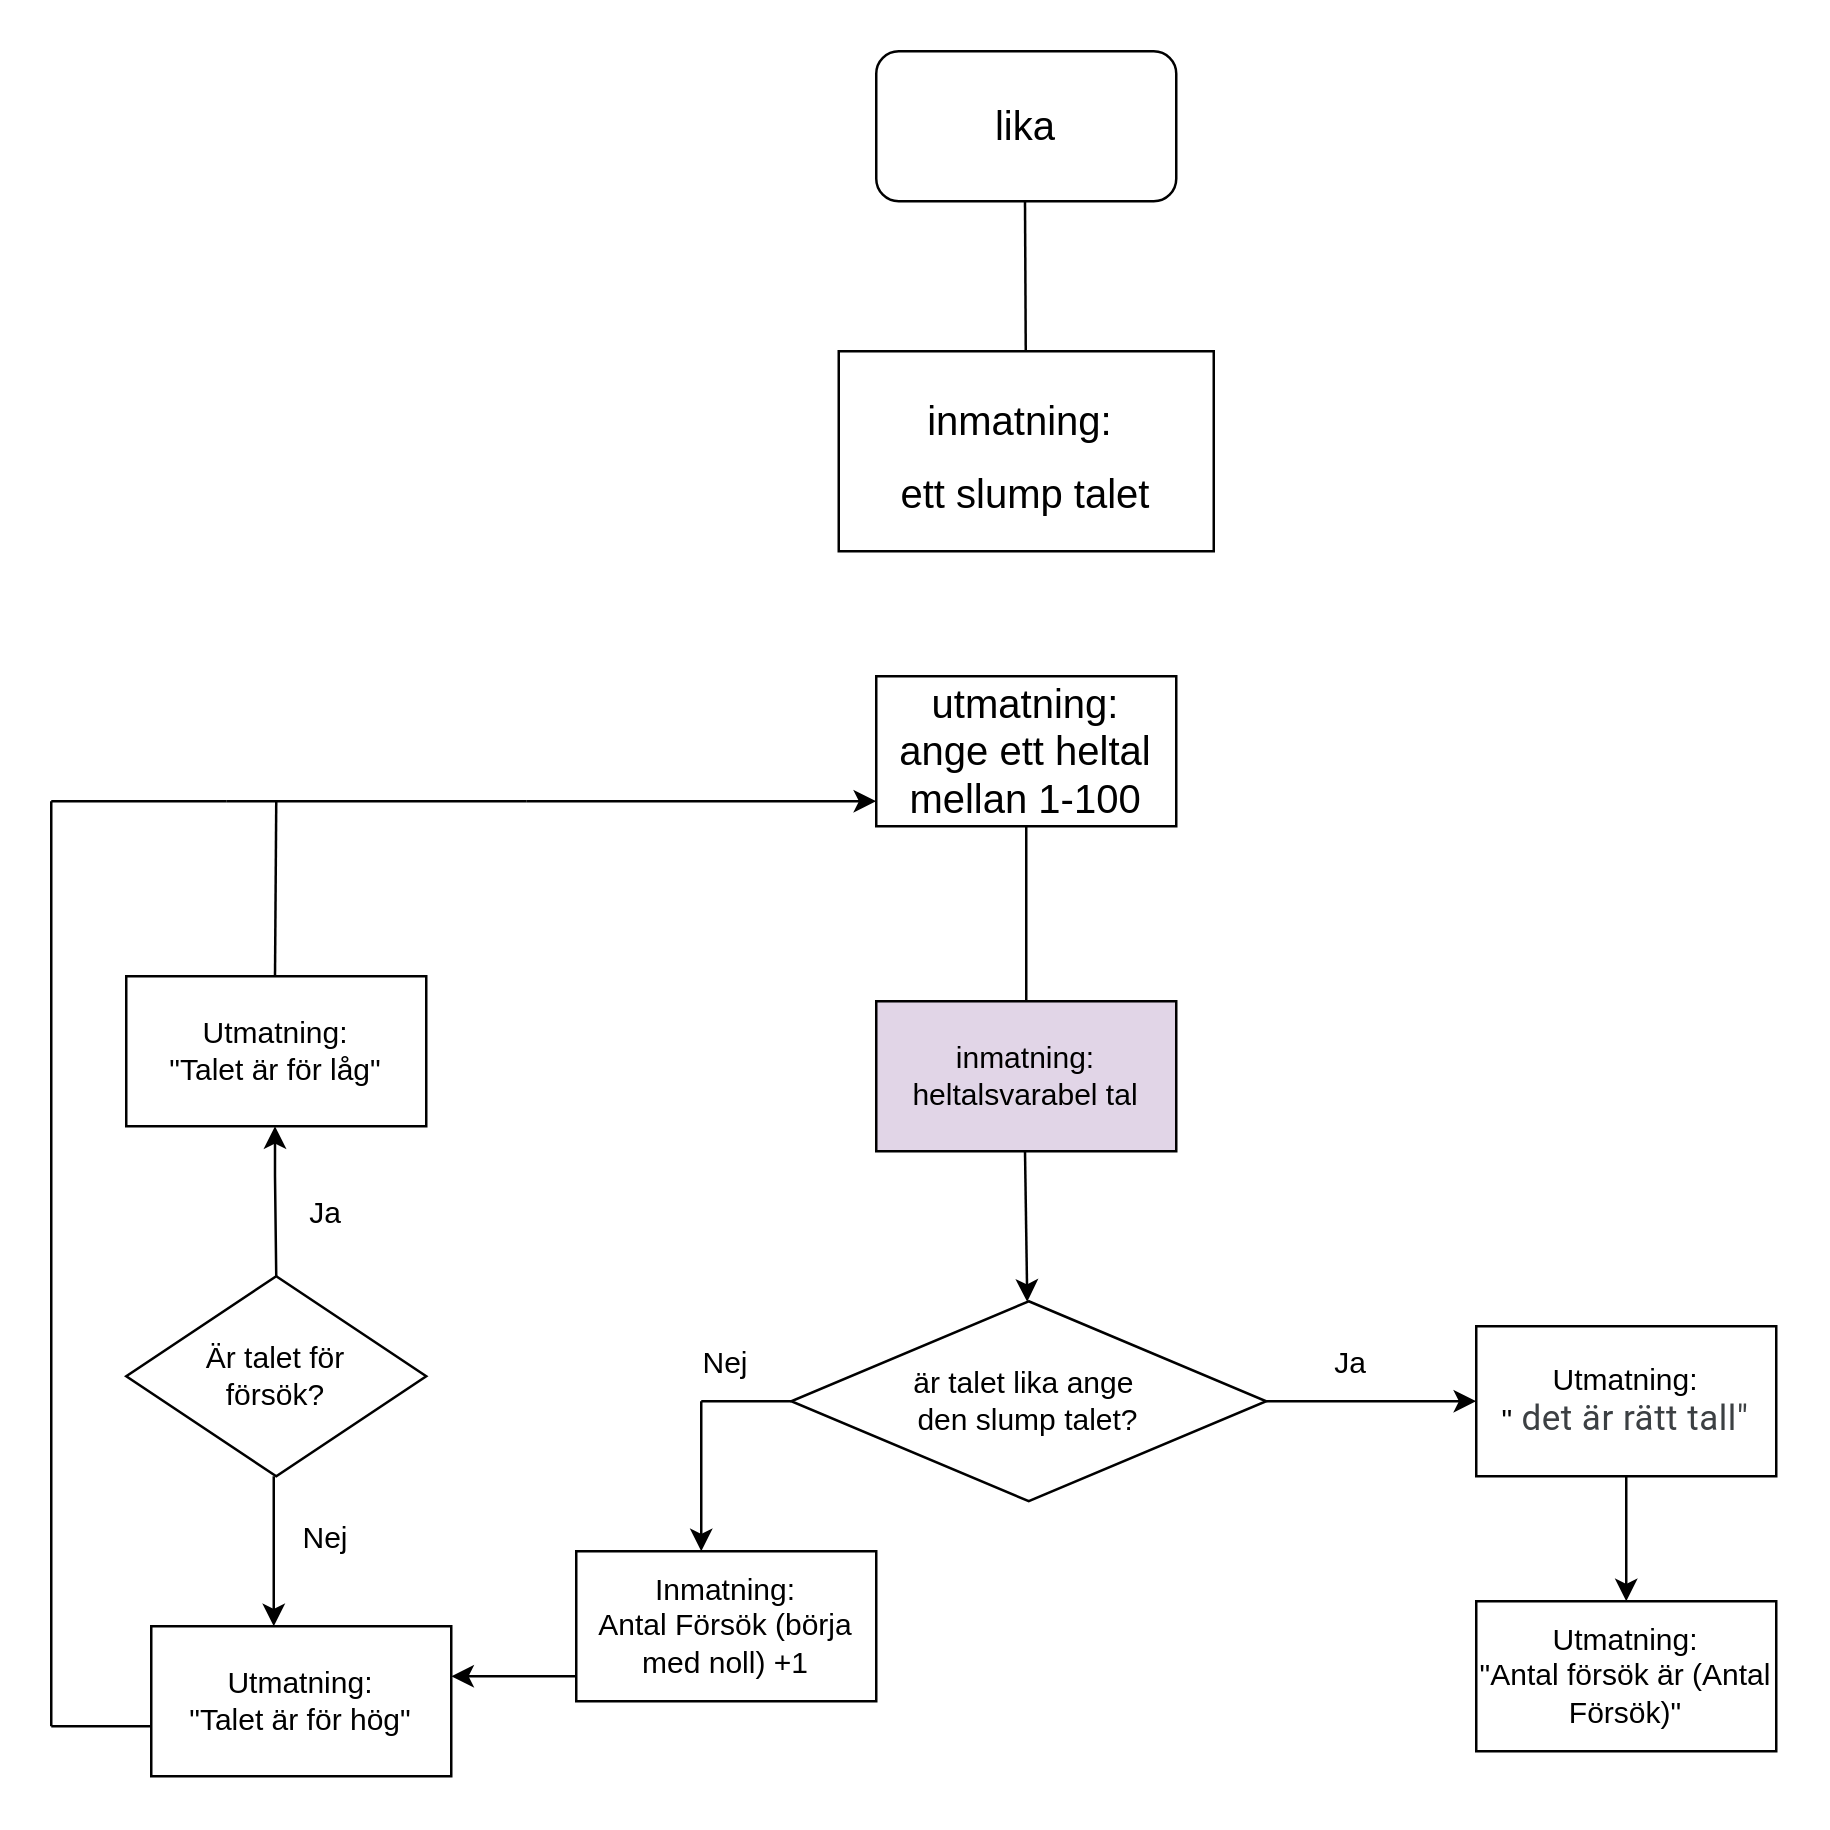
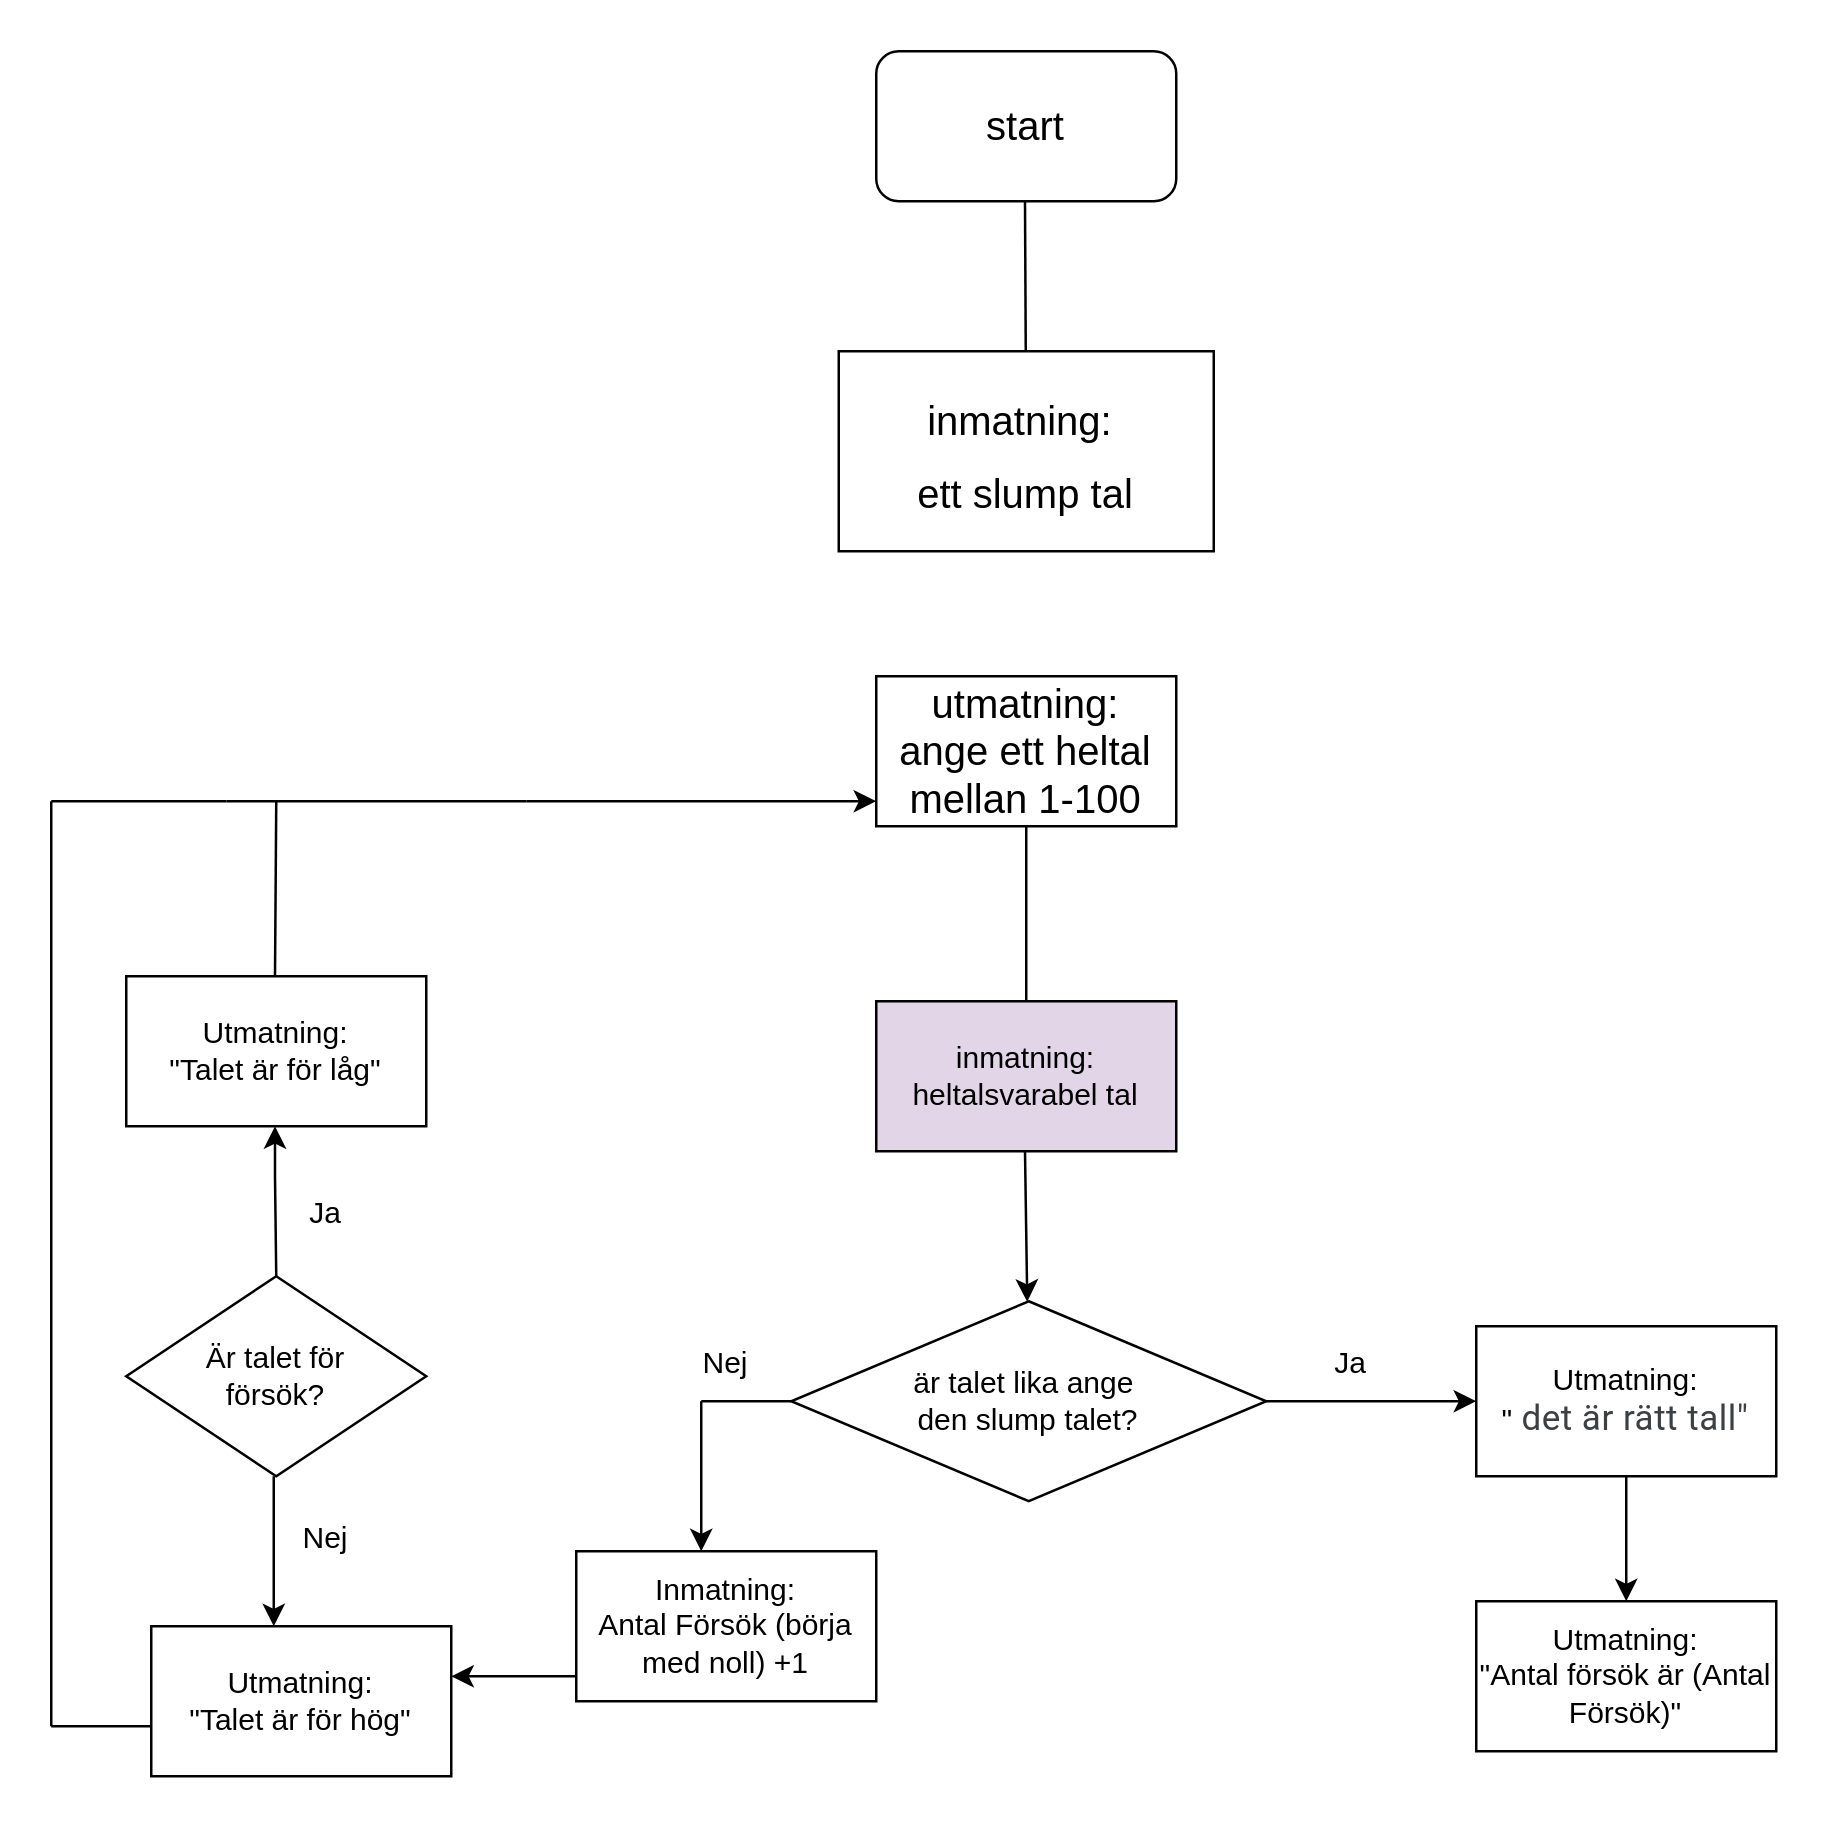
- <mxCell id="2" value="&lt;p style=&quot;line-height: 1.2&quot;&gt;&lt;font size=&quot;3&quot;&gt;lika&lt;/font&gt;&lt;/p&gt;" style="rounded=1;whiteSpace=wrap;html=1;" parent="1" vertex="1"><mxGeometry x="350" y="20" width="120" height="60" as="geometry" /></mxCell>
+ <mxCell id="2" value="&lt;p style=&quot;line-height: 1.2&quot;&gt;&lt;font size=&quot;3&quot;&gt;start&lt;/font&gt;&lt;/p&gt;" style="rounded=1;whiteSpace=wrap;html=1;" parent="1" vertex="1"><mxGeometry x="350" y="20" width="120" height="60" as="geometry" /></mxCell>
- <mxCell id="4" value="&lt;font size=&quot;3&quot;&gt;inmatning:&amp;nbsp;&lt;br&gt;ett slump talet&lt;br&gt;&lt;/font&gt;" style="rounded=0;whiteSpace=wrap;html=1;fontSize=24;" parent="1" vertex="1"><mxGeometry x="335" y="140" width="150" height="80" as="geometry" /></mxCell>
+ <mxCell id="4" value="&lt;font size=&quot;3&quot;&gt;inmatning:&amp;nbsp;&lt;br&gt;ett slump tal&lt;br&gt;&lt;/font&gt;" style="rounded=0;whiteSpace=wrap;html=1;fontSize=24;" parent="1" vertex="1"><mxGeometry x="335" y="140" width="150" height="80" as="geometry" /></mxCell>
